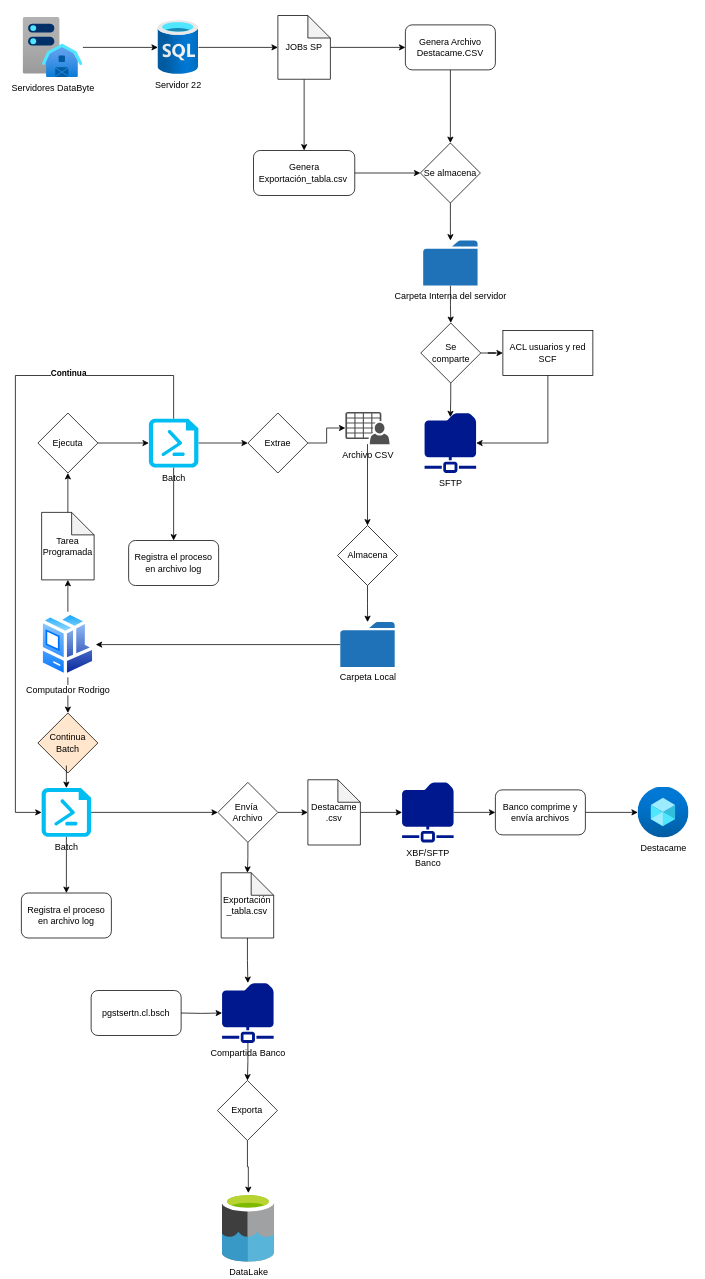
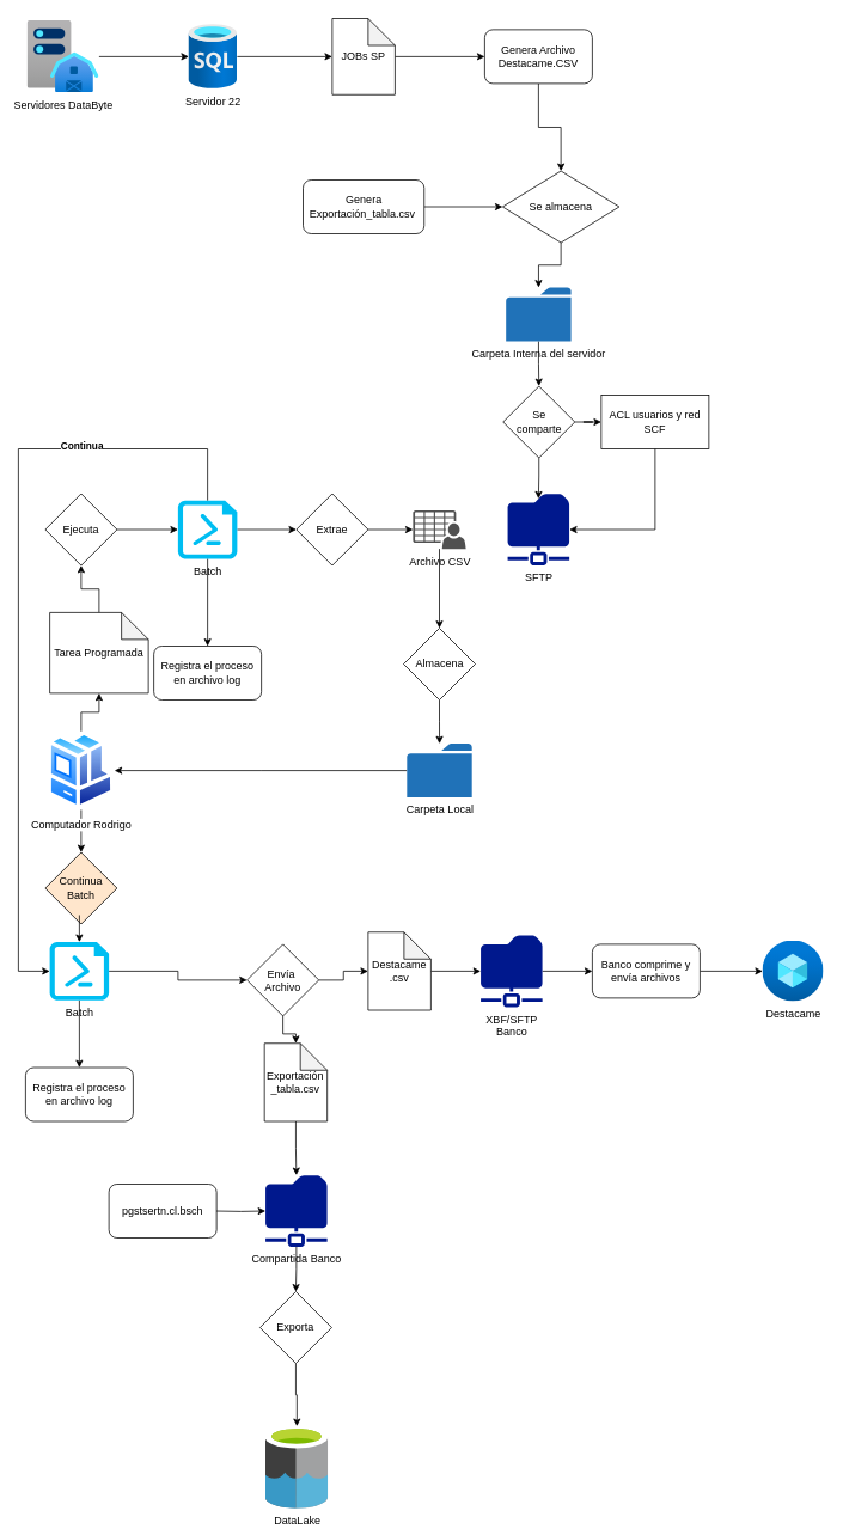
- <mxCell id="7" value="" style="edgeStyle=orthogonalEdgeStyle;rounded=0;orthogonalLoop=1;jettySize=auto;html=1;" parent="1" source="8" target="12" edge="1"><mxGeometry relative="1" as="geometry" /></mxCell>
- <mxCell id="14" value="Se almacena" style="rhombus;whiteSpace=wrap;html=1;" parent="1" vertex="1"><mxGeometry x="560" y="190" width="80" height="80" as="geometry" /></mxCell>
+ <mxCell id="14" value="Se almacena" style="rhombus;whiteSpace=wrap;html=1;" parent="1" vertex="1"><mxGeometry x="560" y="190" width="130" height="80" as="geometry" /></mxCell>
- <mxCell id="36" value="Archivo CSV" style="sketch=0;pointerEvents=1;shadow=0;dashed=0;html=1;strokeColor=none;fillColor=#505050;labelPosition=center;verticalLabelPosition=bottom;verticalAlign=top;outlineConnect=0;align=center;shape=mxgraph.office.users.csv_file;" parent="1" vertex="1"><mxGeometry x="460" y="548.5" width="59" height="43" as="geometry" /></mxCell>
+ <mxCell id="36" value="Archivo CSV" style="sketch=0;pointerEvents=1;shadow=0;dashed=0;html=1;strokeColor=none;fillColor=#505050;labelPosition=center;verticalLabelPosition=bottom;verticalAlign=top;outlineConnect=0;align=center;shape=mxgraph.office.users.csv_file;" parent="1" vertex="1"><mxGeometry x="460" y="568.5" width="59" height="43" as="geometry" /></mxCell>
- <mxCell id="29" value="Tarea Programada" style="shape=note;whiteSpace=wrap;html=1;backgroundOutline=1;darkOpacity=0.05;" parent="1" vertex="1"><mxGeometry x="55" y="682.5" width="70" height="90" as="geometry" /></mxCell>
+ <mxCell id="29" value="Tarea Programada" style="shape=note;whiteSpace=wrap;html=1;backgroundOutline=1;darkOpacity=0.05;" parent="1" vertex="1"><mxGeometry x="55" y="682.5" width="110" height="90" as="geometry" /></mxCell>
- <mxCell id="51" value="Envía&amp;nbsp;&lt;div&gt;Archivo&lt;/div&gt;" style="rhombus;whiteSpace=wrap;html=1;" parent="1" vertex="1"><mxGeometry x="290" y="1042.5" width="80" height="80" as="geometry" /></mxCell>
+ <mxCell id="51" value="Envía&amp;nbsp;&lt;div&gt;Archivo&lt;/div&gt;" style="rhombus;whiteSpace=wrap;html=1;" parent="1" vertex="1"><mxGeometry x="275" y="1052.5" width="80" height="80" as="geometry" /></mxCell>
